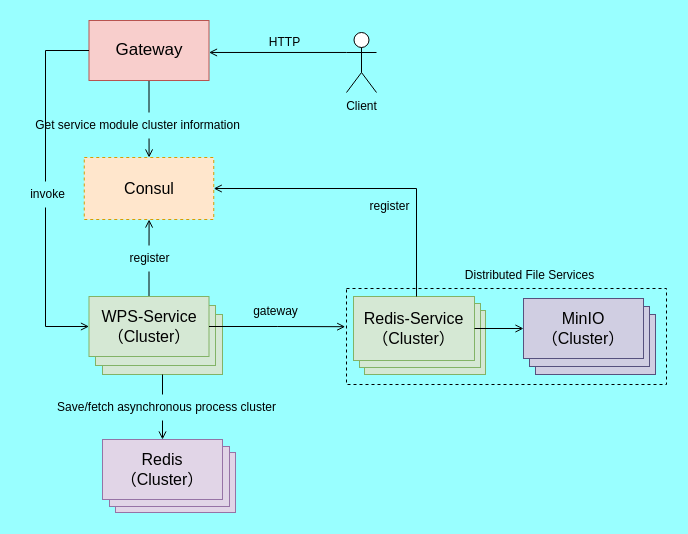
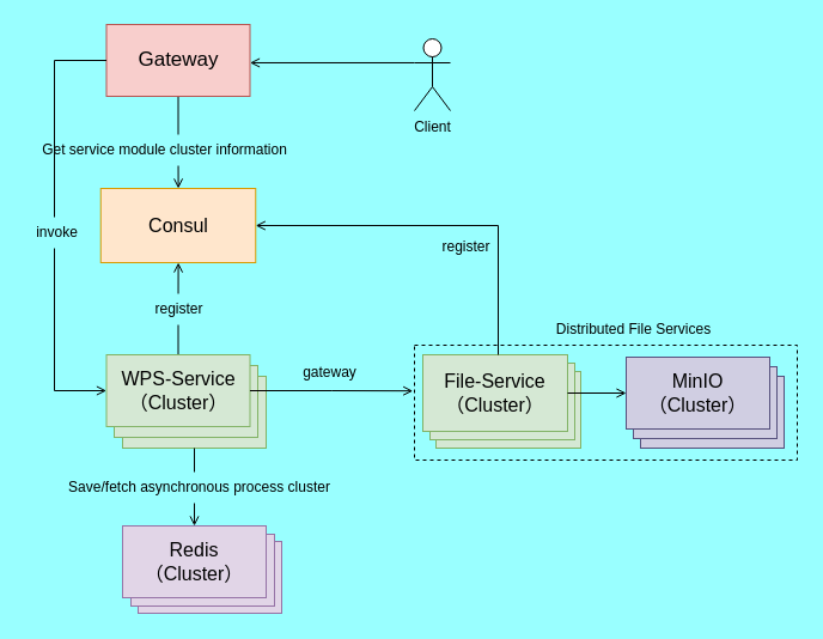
- <mxCell id="9" value="HTTP" style="text;html=1;align=center;verticalAlign=middle;resizable=0;points=[];autosize=1;strokeColor=none;fillColor=none;" parent="1" vertex="1"><mxGeometry x="260" y="29" width="47" height="25" as="geometry" /></mxCell>
- <mxCell id="3" value="&lt;font style=&quot;font-size: 16px;&quot;&gt;Consul&lt;br&gt;&lt;/font&gt;" style="rounded=0;whiteSpace=wrap;html=1;fillColor=#ffe6cc;strokeColor=#d79b00;dashed=1;" parent="1" vertex="1"><mxGeometry x="83.75" y="157" width="129.5" height="62" as="geometry" /></mxCell>
+ <mxCell id="3" value="&lt;font style=&quot;font-size: 16px;&quot;&gt;Consul&lt;br&gt;&lt;/font&gt;" style="rounded=0;whiteSpace=wrap;html=1;fillColor=#ffe6cc;strokeColor=#d79b00;" parent="1" vertex="1"><mxGeometry x="83.75" y="157" width="129.5" height="62" as="geometry" /></mxCell>
- <mxCell id="19" value="&lt;span style=&quot;font-size: 16px;&quot;&gt;Redis-Service&lt;/span&gt;&lt;br&gt;&lt;div style=&quot;font-size: 16px;&quot;&gt;（Cluster）&lt;br&gt;&lt;/div&gt;" style="rounded=0;whiteSpace=wrap;html=1;fillColor=#d5e8d4;strokeColor=#82b366;" parent="16" vertex="1"><mxGeometry width="121" height="64" as="geometry" /></mxCell>
+ <mxCell id="19" value="&lt;span style=&quot;font-size: 16px;&quot;&gt;File-Service&lt;/span&gt;&lt;br&gt;&lt;div style=&quot;font-size: 16px;&quot;&gt;（Cluster）&lt;br&gt;&lt;/div&gt;" style="rounded=0;whiteSpace=wrap;html=1;fillColor=#d5e8d4;strokeColor=#82b366;" parent="16" vertex="1"><mxGeometry width="121" height="64" as="geometry" /></mxCell>
